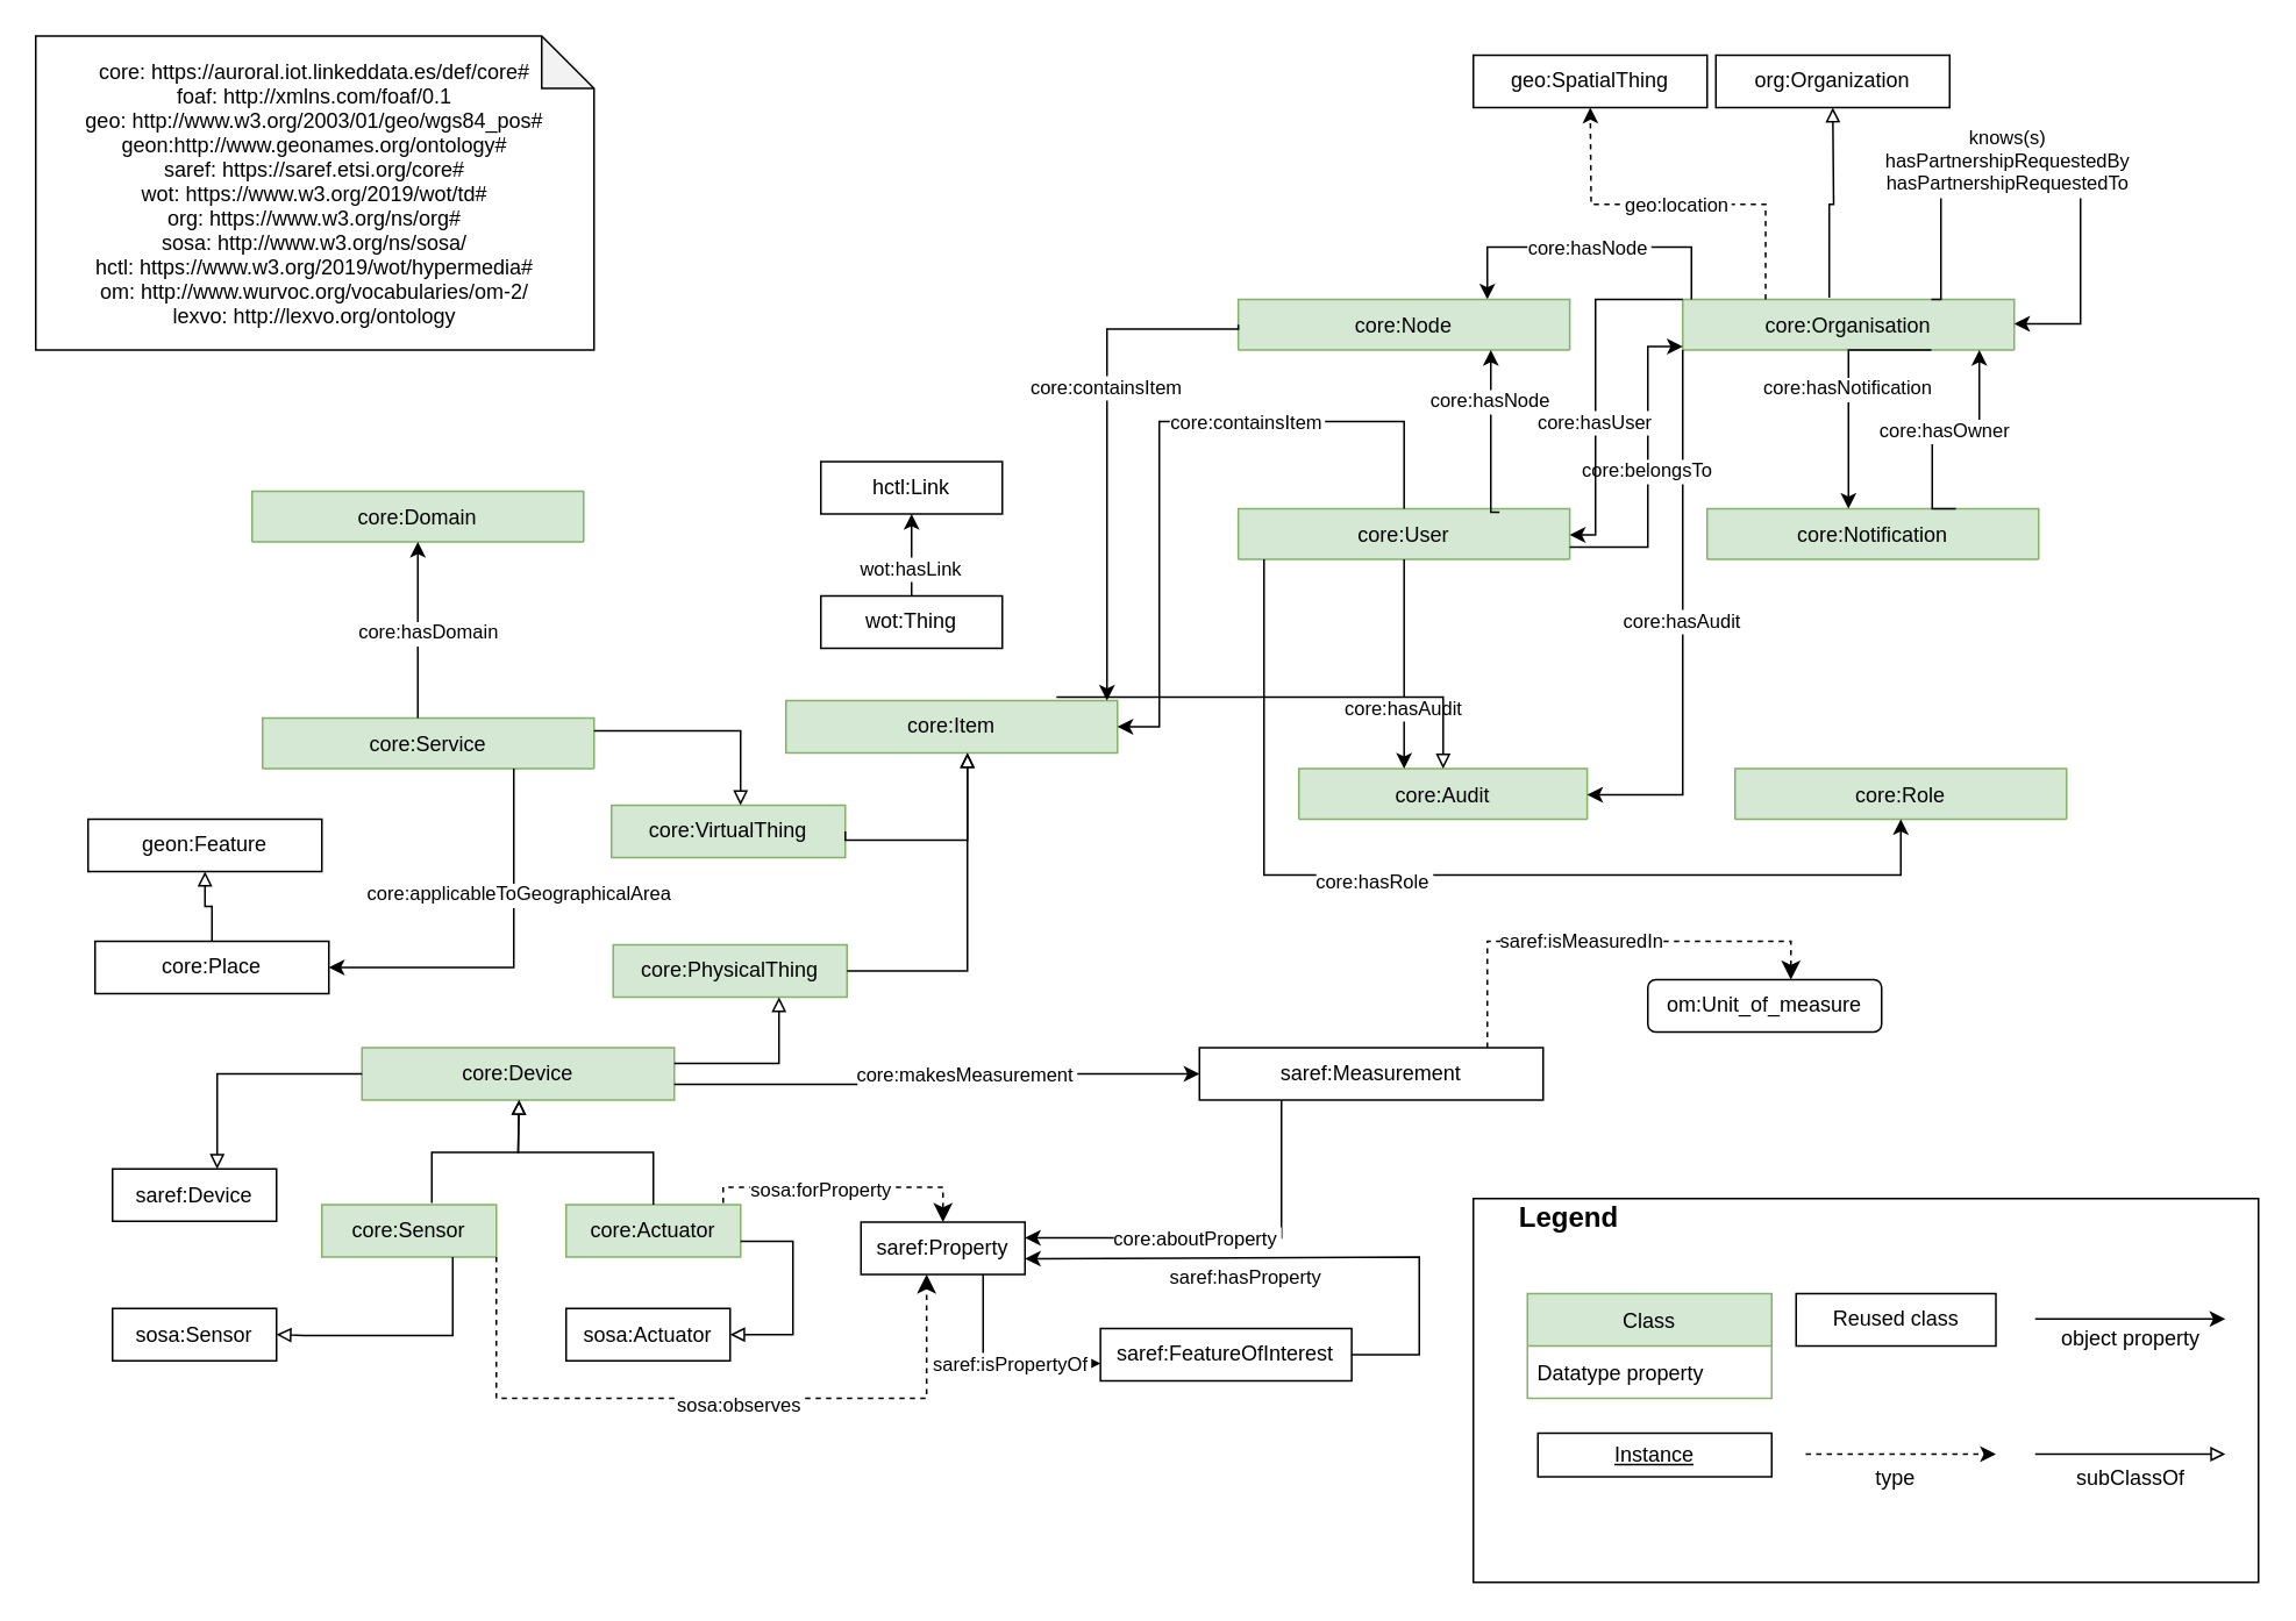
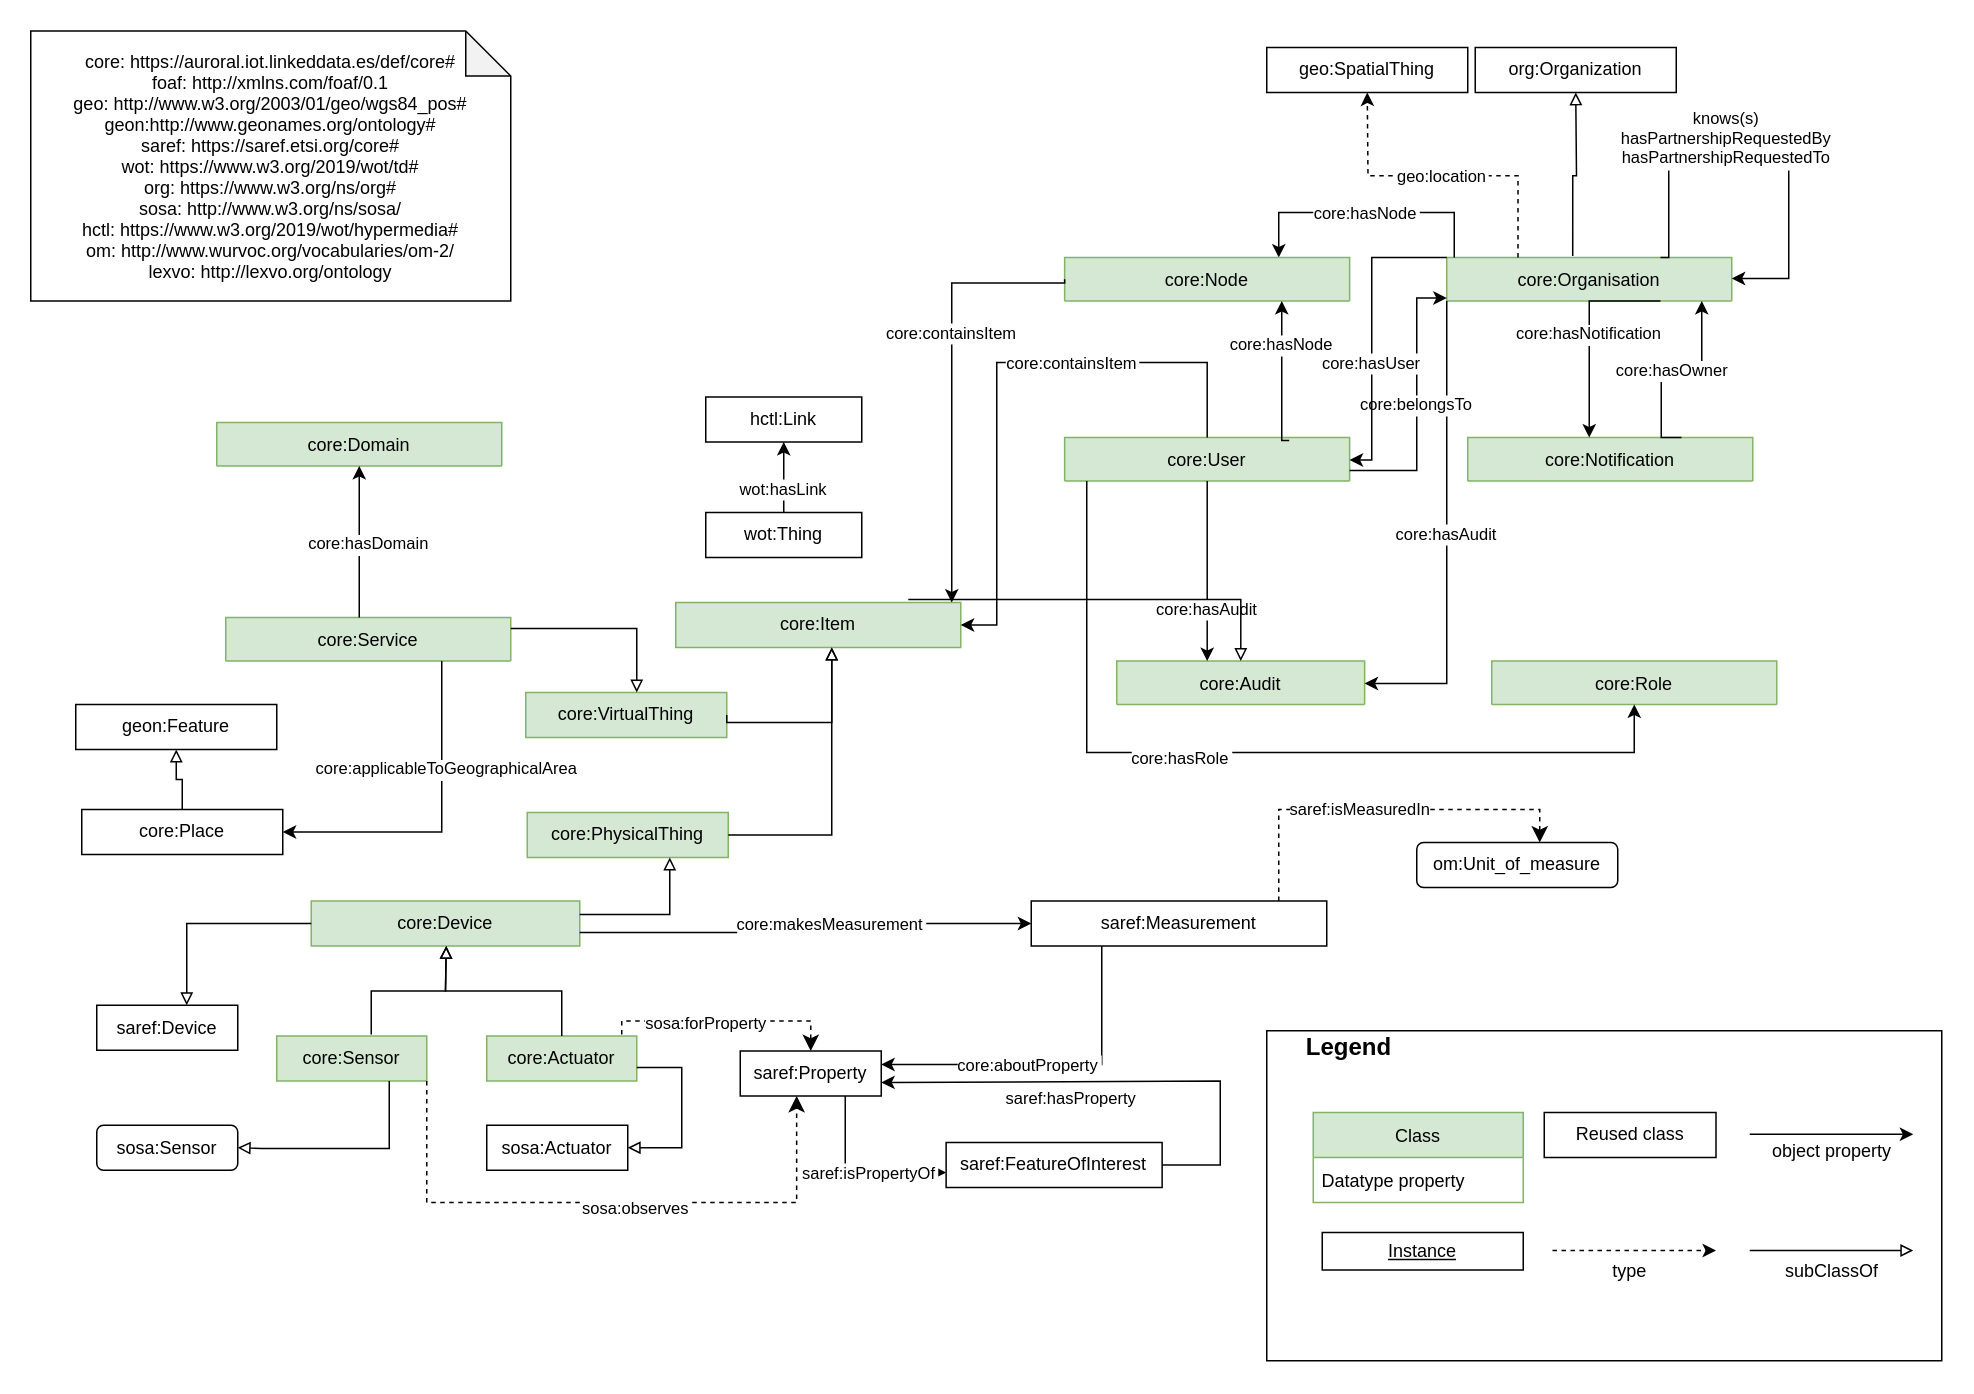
- <mxCell id="29" value="sosa:Sensor" style="rounded=0;whiteSpace=wrap;html=1;" vertex="1" parent="1"><mxGeometry x="64" y="749.5" width="94" height="30" as="geometry" /></mxCell>
+ <mxCell id="29" value="sosa:Sensor" style="whiteSpace=wrap;html=1;rounded=1;" vertex="1" parent="1"><mxGeometry x="64" y="749.5" width="94" height="30" as="geometry" /></mxCell>
